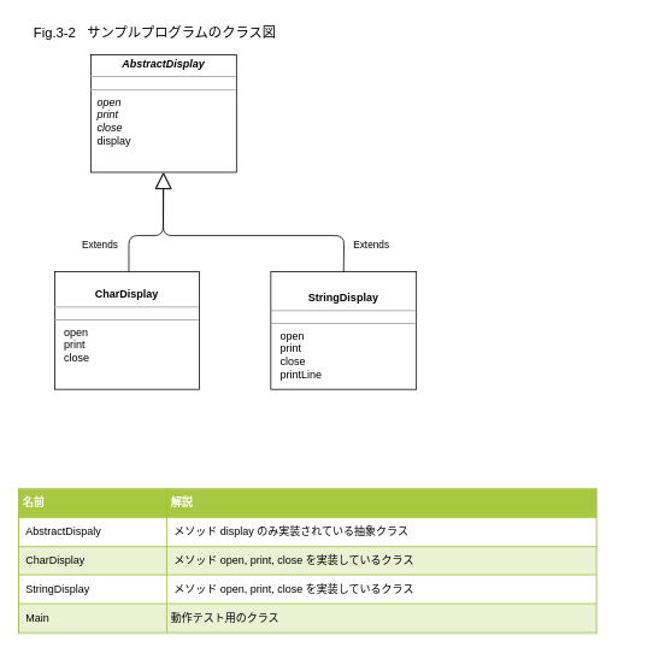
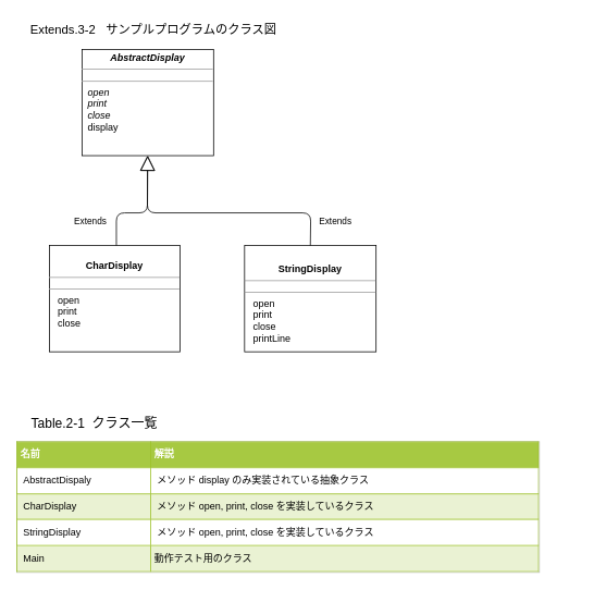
- <mxCell id="2" value="&lt;h1 style=&quot;font-size: 15px&quot;&gt;&lt;span style=&quot;font-weight: 400&quot;&gt;&lt;font style=&quot;font-size: 15px&quot;&gt;　Fig.3-2&amp;nbsp; &amp;nbsp;サンプルプログラムのクラス図&lt;/font&gt;&lt;/span&gt;&lt;/h1&gt;" style="text;html=1;align=left;verticalAlign=middle;whiteSpace=wrap;rounded=0;" parent="1" vertex="1"><mxGeometry x="20" y="20" width="700" height="30" as="geometry" /></mxCell>
+ <mxCell id="2" value="&lt;h1 style=&quot;font-size: 15px&quot;&gt;&lt;span style=&quot;font-weight: 400&quot;&gt;&lt;font style=&quot;font-size: 15px&quot;&gt;　Extends.3-2&amp;nbsp; &amp;nbsp;サンプルプログラムのクラス図&lt;/font&gt;&lt;/span&gt;&lt;/h1&gt;" style="text;html=1;align=left;verticalAlign=middle;whiteSpace=wrap;rounded=0;" parent="1" vertex="1"><mxGeometry x="20" y="20" width="700" height="30" as="geometry" /></mxCell>
+ <mxCell id="6" value="&lt;h1&gt;&lt;span style=&quot;font-weight: 400&quot;&gt;&lt;font style=&quot;font-size: 16px&quot;&gt;　Table.2-1&amp;nbsp; クラス一覧&lt;/font&gt;&lt;/span&gt;&lt;/h1&gt;" style="text;html=1;align=left;verticalAlign=middle;whiteSpace=wrap;rounded=0;" parent="1" vertex="1"><mxGeometry x="20" y="500" width="600" height="30" as="geometry" /></mxCell>
